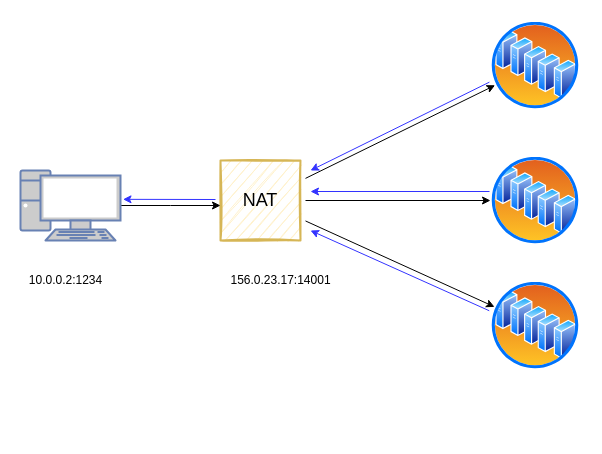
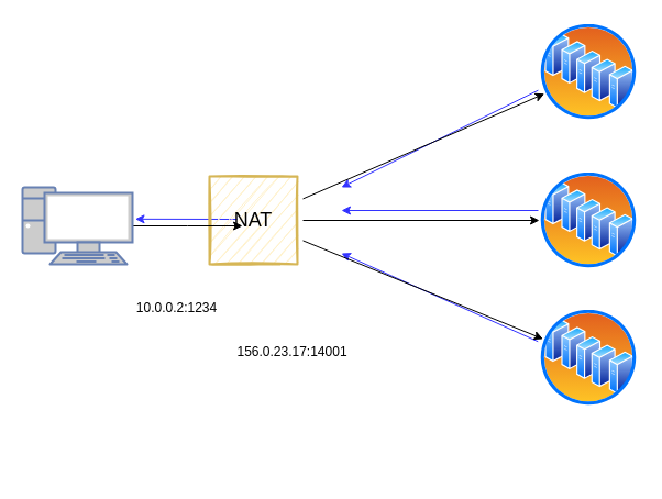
- <mxCell id="13" value="&lt;font style=&quot;font-size: 18px&quot;&gt;NAT&lt;/font&gt;" style="whiteSpace=wrap;html=1;aspect=fixed;fillColor=#fff2cc;strokeColor=#d6b656;sketch=1;strokeWidth=2;perimeterSpacing=5;" parent="2" vertex="1"><mxGeometry x="200" y="140" width="80" height="80" as="geometry" /></mxCell>
+ <mxCell id="13" value="&lt;font style=&quot;font-size: 18px&quot;&gt;NAT&lt;/font&gt;" style="whiteSpace=wrap;html=1;aspect=fixed;fillColor=#fff2cc;strokeColor=#d6b656;sketch=1;strokeWidth=2;perimeterSpacing=5;" parent="2" vertex="1"><mxGeometry x="170" y="140" width="80" height="80" as="geometry" /></mxCell>
- <mxCell id="16" value="10.0.0.2:1234" style="text;html=1;align=center;verticalAlign=middle;resizable=0;points=[];autosize=1;strokeColor=none;" parent="2" vertex="1"><mxGeometry y="250" width="90" height="20" as="geometry" /></mxCell>
+ <mxCell id="16" value="10.0.0.2:1234" style="text;html=1;align=center;verticalAlign=middle;resizable=0;points=[];autosize=1;strokeColor=none;" parent="2" vertex="1"><mxGeometry x="95" y="250" width="90" height="20" as="geometry" /></mxCell>
- <mxCell id="17" value="156.0.23.17:14001" style="text;html=1;align=center;verticalAlign=middle;resizable=0;points=[];autosize=1;strokeColor=none;" parent="2" vertex="1"><mxGeometry x="200" y="250" width="120" height="20" as="geometry" /></mxCell>
+ <mxCell id="17" value="156.0.23.17:14001" style="text;html=1;align=center;verticalAlign=middle;resizable=0;points=[];autosize=1;strokeColor=none;" parent="2" vertex="1"><mxGeometry x="185" y="290" width="120" height="20" as="geometry" /></mxCell>
